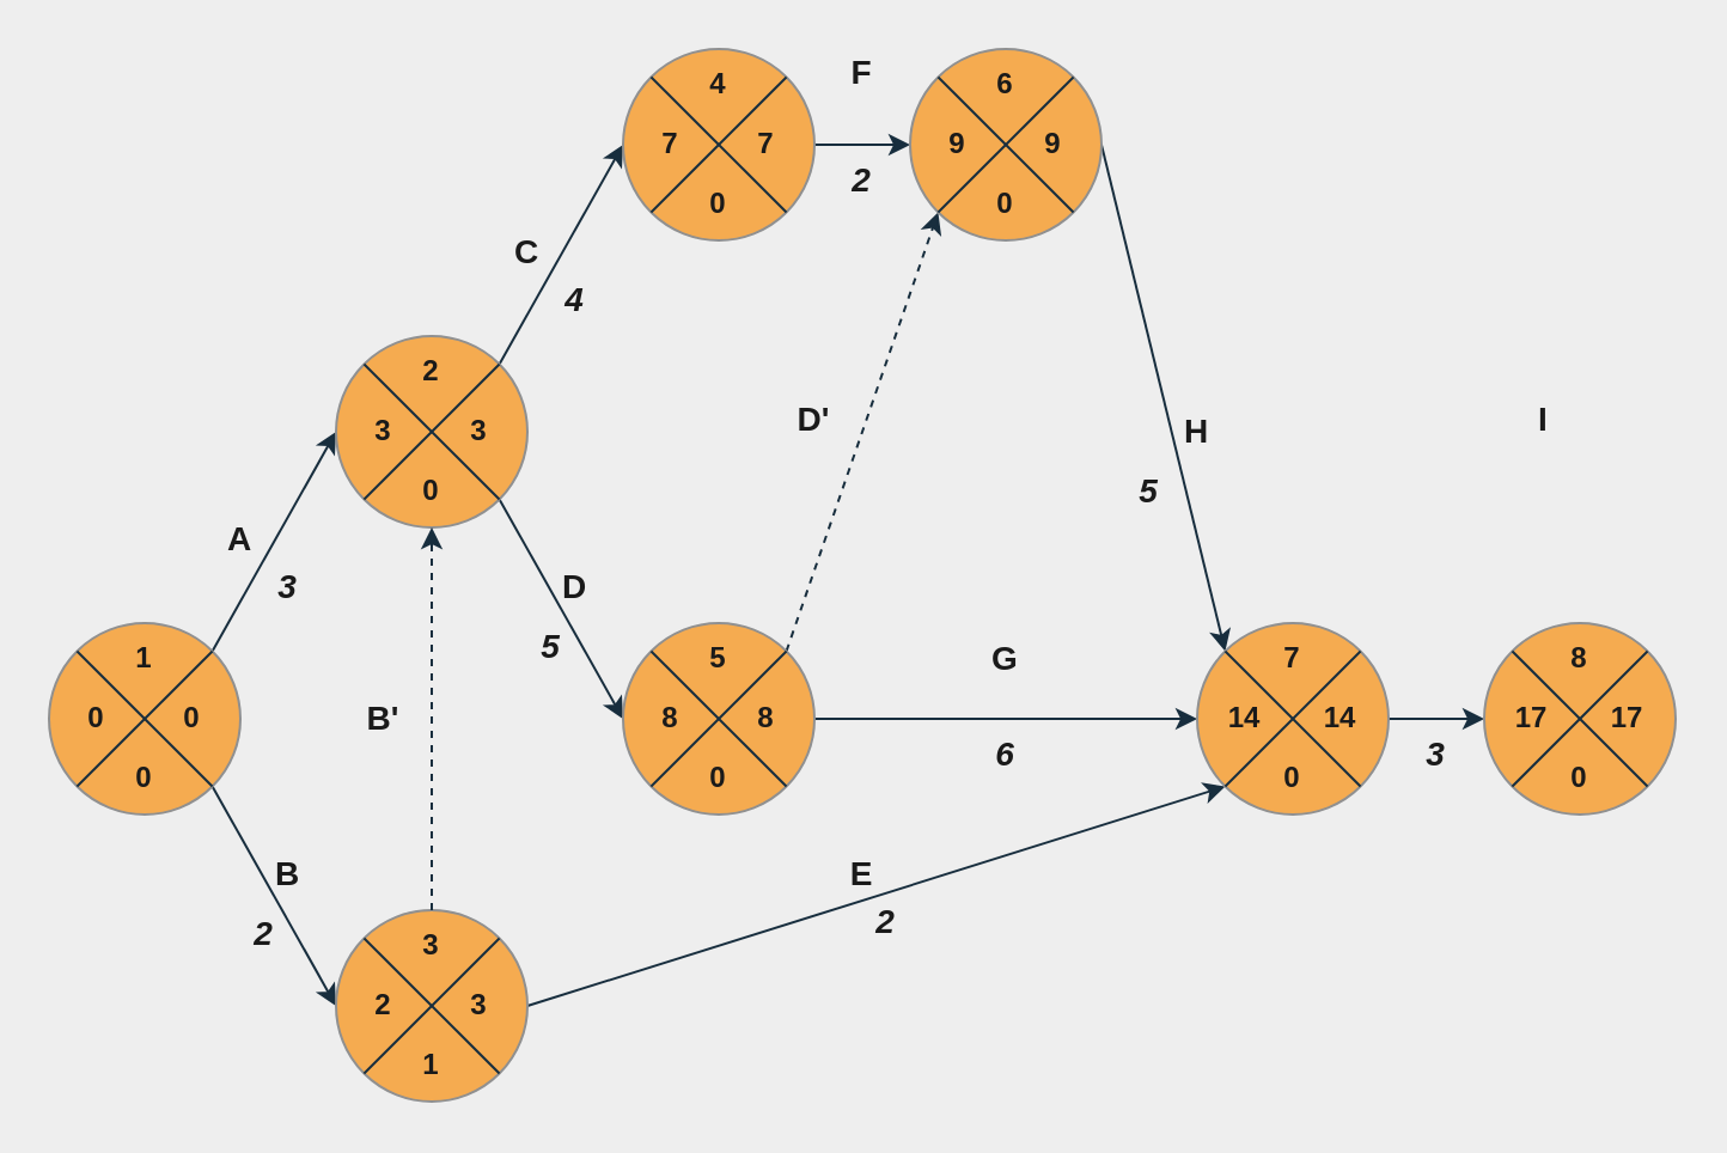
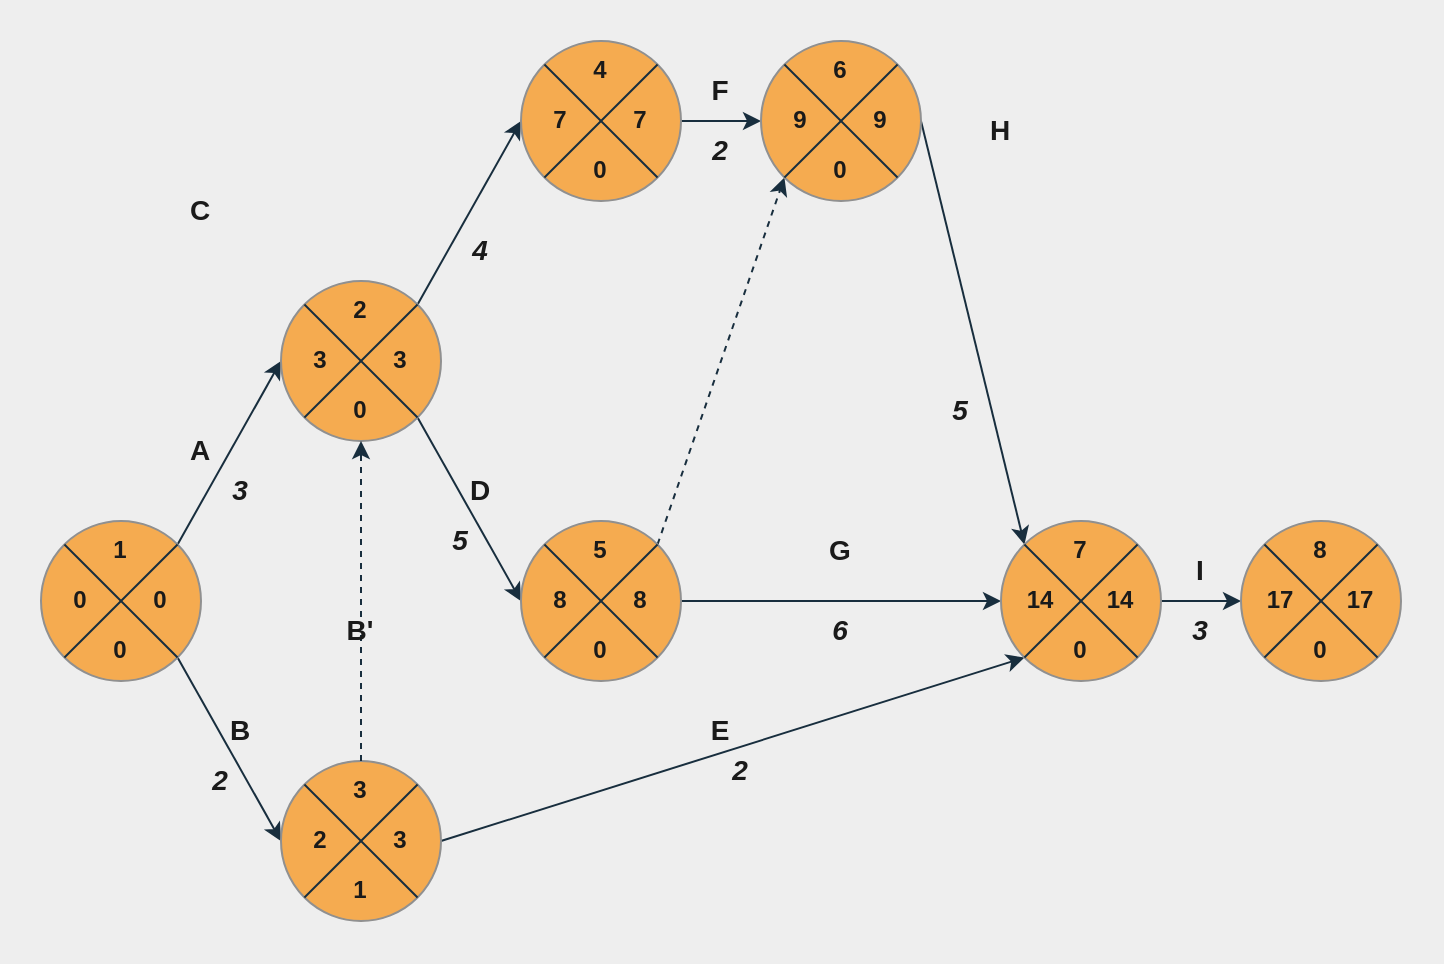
- <mxCell id="71" value="F" style="text;html=1;strokeColor=none;fillColor=none;align=center;verticalAlign=middle;whiteSpace=wrap;rounded=0;fontStyle=1;fontSize=14;fontColor=#1A1A1A;" parent="1" vertex="1"><mxGeometry x="350" y="15" width="20" height="30" as="geometry" /></mxCell>
+ <mxCell id="71" value="F" style="text;html=1;strokeColor=none;fillColor=none;align=center;verticalAlign=middle;whiteSpace=wrap;rounded=0;fontStyle=1;fontSize=14;fontColor=#1A1A1A;" parent="1" vertex="1"><mxGeometry x="350" y="30" width="20" height="30" as="geometry" /></mxCell>
- <mxCell id="51" value="C" style="text;html=1;strokeColor=none;fillColor=none;align=center;verticalAlign=middle;whiteSpace=wrap;rounded=0;fontStyle=1;fontSize=14;fontColor=#1A1A1A;" parent="1" vertex="1"><mxGeometry x="210" y="90" width="20" height="30" as="geometry" /></mxCell>
+ <mxCell id="51" value="C" style="text;html=1;strokeColor=none;fillColor=none;align=center;verticalAlign=middle;whiteSpace=wrap;rounded=0;fontStyle=1;fontSize=14;fontColor=#1A1A1A;" parent="1" vertex="1"><mxGeometry x="90" y="90" width="20" height="30" as="geometry" /></mxCell>
- <mxCell id="73" value="D'" style="text;html=1;strokeColor=none;fillColor=none;align=center;verticalAlign=middle;whiteSpace=wrap;rounded=0;fontStyle=1;fontSize=14;fontColor=#1A1A1A;" parent="1" vertex="1"><mxGeometry x="330" y="160" width="20" height="30" as="geometry" /></mxCell>
- <mxCell id="87" value="I" style="text;html=1;strokeColor=none;fillColor=none;align=center;verticalAlign=middle;whiteSpace=wrap;rounded=0;fontStyle=1;fontSize=14;fontColor=#1A1A1A;" parent="1" vertex="1"><mxGeometry x="635" y="160" width="20" height="30" as="geometry" /></mxCell>
+ <mxCell id="87" value="I" style="text;html=1;strokeColor=none;fillColor=none;align=center;verticalAlign=middle;whiteSpace=wrap;rounded=0;fontStyle=1;fontSize=14;fontColor=#1A1A1A;" parent="1" vertex="1"><mxGeometry x="590" y="270" width="20" height="30" as="geometry" /></mxCell>
- <mxCell id="74" value="H" style="text;html=1;strokeColor=none;fillColor=none;align=center;verticalAlign=middle;whiteSpace=wrap;rounded=0;fontStyle=1;fontSize=14;fontColor=#1A1A1A;" parent="1" vertex="1"><mxGeometry x="490" y="165" width="20" height="30" as="geometry" /></mxCell>
+ <mxCell id="74" value="H" style="text;html=1;strokeColor=none;fillColor=none;align=center;verticalAlign=middle;whiteSpace=wrap;rounded=0;fontStyle=1;fontSize=14;fontColor=#1A1A1A;" parent="1" vertex="1"><mxGeometry x="490" y="50" width="20" height="30" as="geometry" /></mxCell>
- <mxCell id="33" value="B'" style="text;html=1;strokeColor=none;fillColor=none;align=center;verticalAlign=middle;whiteSpace=wrap;rounded=0;fontStyle=1;fontSize=14;fontColor=#1A1A1A;" parent="1" vertex="1"><mxGeometry x="150" y="285" width="20" height="30" as="geometry" /></mxCell>
+ <mxCell id="33" value="B'" style="text;html=1;strokeColor=none;fillColor=none;align=center;verticalAlign=middle;whiteSpace=wrap;rounded=0;fontStyle=1;fontSize=14;fontColor=#1A1A1A;" parent="1" vertex="1"><mxGeometry x="170" y="300" width="20" height="30" as="geometry" /></mxCell>
